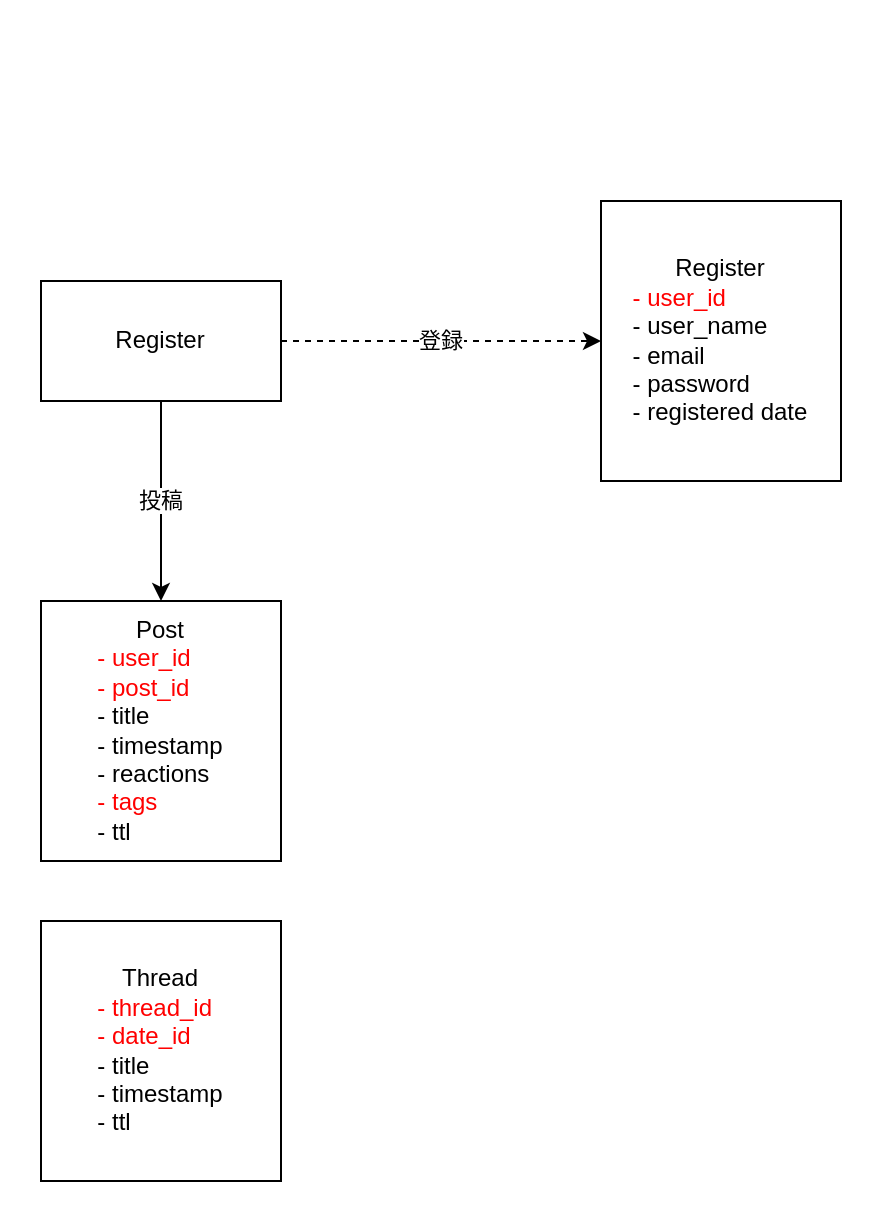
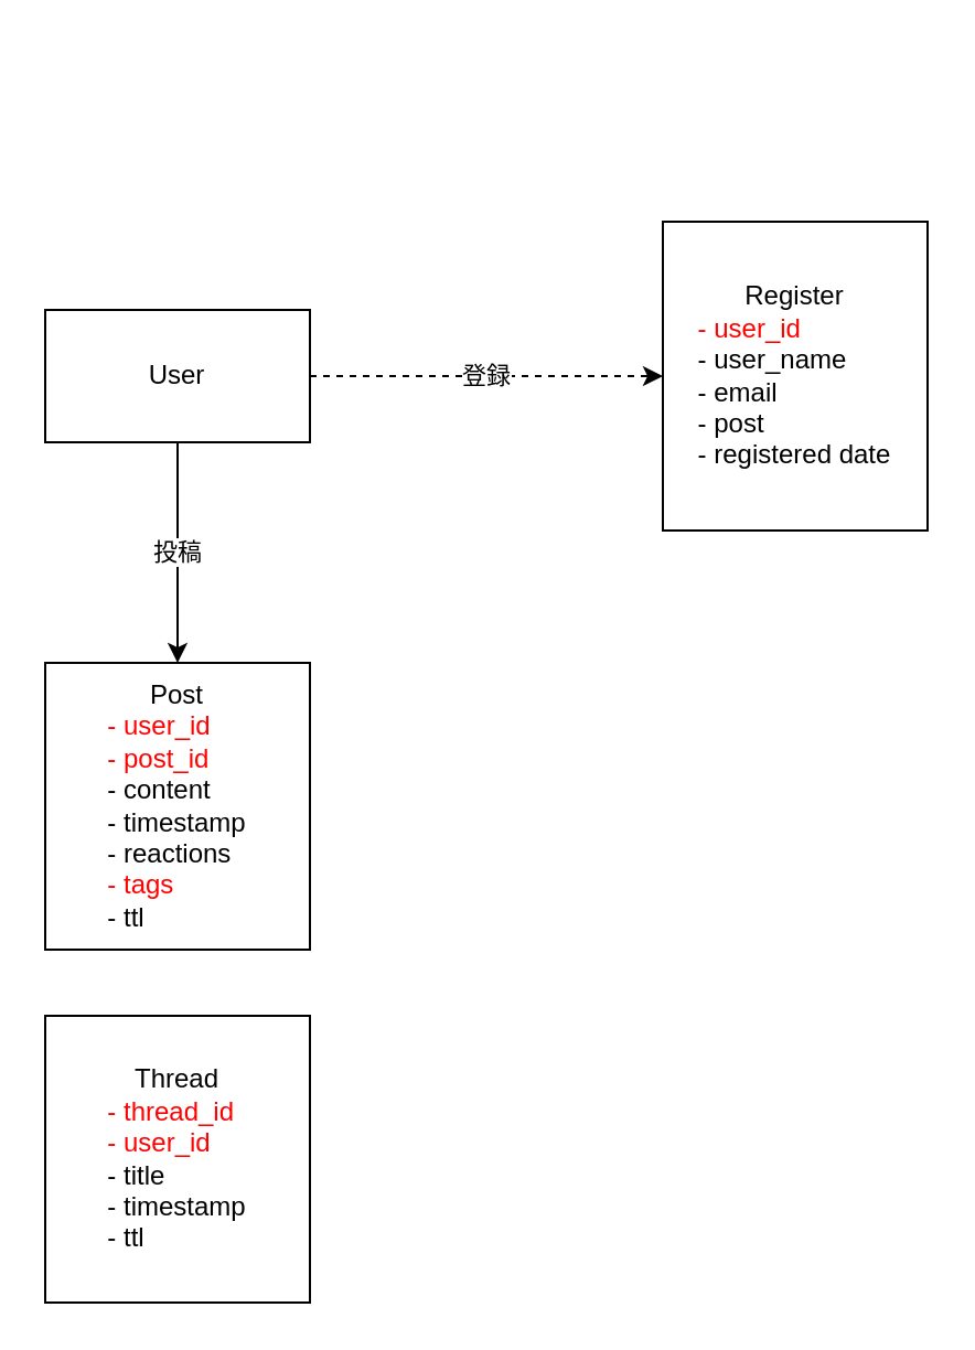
- <mxCell id="5" value="Register" style="rounded=0;whiteSpace=wrap;html=1;" vertex="1" parent="1"><mxGeometry x="20" y="140" width="120" height="60" as="geometry" /></mxCell>
+ <mxCell id="5" value="User" style="rounded=0;whiteSpace=wrap;html=1;" vertex="1" parent="1"><mxGeometry x="20" y="140" width="120" height="60" as="geometry" /></mxCell>
- <mxCell id="6" value="Register&lt;br&gt;&lt;div style=&quot;text-align: left;&quot;&gt;&lt;span style=&quot;background-color: initial;&quot;&gt;&lt;font color=&quot;#ff0000&quot;&gt;- user_id&lt;/font&gt;&lt;/span&gt;&lt;/div&gt;&lt;div style=&quot;&quot;&gt;&lt;div style=&quot;text-align: left;&quot;&gt;&lt;span style=&quot;background-color: initial;&quot;&gt;- user_name&lt;/span&gt;&lt;/div&gt;&lt;span style=&quot;background-color: initial;&quot;&gt;&lt;div style=&quot;text-align: left;&quot;&gt;&lt;span style=&quot;background-color: initial;&quot;&gt;- email&lt;/span&gt;&lt;/div&gt;&lt;div style=&quot;text-align: left;&quot;&gt;&lt;span style=&quot;background-color: initial;&quot;&gt;- password&lt;br&gt;- registered date&lt;/span&gt;&lt;/div&gt;&lt;/span&gt;&lt;/div&gt;" style="rounded=0;whiteSpace=wrap;html=1;" vertex="1" parent="1"><mxGeometry x="300" y="100" width="120" height="140" as="geometry" /></mxCell>
+ <mxCell id="6" value="Register&lt;br&gt;&lt;div style=&quot;text-align: left;&quot;&gt;&lt;span style=&quot;background-color: initial;&quot;&gt;&lt;font color=&quot;#ff0000&quot;&gt;- user_id&lt;/font&gt;&lt;/span&gt;&lt;/div&gt;&lt;div style=&quot;&quot;&gt;&lt;div style=&quot;text-align: left;&quot;&gt;&lt;span style=&quot;background-color: initial;&quot;&gt;- user_name&lt;/span&gt;&lt;/div&gt;&lt;span style=&quot;background-color: initial;&quot;&gt;&lt;div style=&quot;text-align: left;&quot;&gt;&lt;span style=&quot;background-color: initial;&quot;&gt;- email&lt;/span&gt;&lt;/div&gt;&lt;div style=&quot;text-align: left;&quot;&gt;&lt;span style=&quot;background-color: initial;&quot;&gt;- post&lt;br&gt;- registered date&lt;/span&gt;&lt;/div&gt;&lt;/span&gt;&lt;/div&gt;" style="rounded=0;whiteSpace=wrap;html=1;" vertex="1" parent="1"><mxGeometry x="300" y="100" width="120" height="140" as="geometry" /></mxCell>
- <mxCell id="7" value="Post&lt;br&gt;&lt;div style=&quot;text-align: left;&quot;&gt;&lt;span style=&quot;background-color: initial;&quot;&gt;&lt;font color=&quot;#ff0000&quot;&gt;- user_id&lt;/font&gt;&lt;/span&gt;&lt;/div&gt;&lt;div style=&quot;text-align: left;&quot;&gt;&lt;font color=&quot;#ff0000&quot;&gt;- post_id&lt;/font&gt;&lt;br&gt;- title&lt;/div&gt;&lt;div style=&quot;text-align: left;&quot;&gt;- timestamp&lt;br&gt;- reactions&lt;/div&gt;&lt;div style=&quot;text-align: left;&quot;&gt;&lt;font color=&quot;#ff0000&quot;&gt;- tags&lt;/font&gt;&lt;/div&gt;&lt;div style=&quot;text-align: left;&quot;&gt;- ttl&lt;/div&gt;" style="rounded=0;whiteSpace=wrap;html=1;" vertex="1" parent="1"><mxGeometry x="20" y="300" width="120" height="130" as="geometry" /></mxCell>
+ <mxCell id="7" value="Post&lt;br&gt;&lt;div style=&quot;text-align: left;&quot;&gt;&lt;span style=&quot;background-color: initial;&quot;&gt;&lt;font color=&quot;#ff0000&quot;&gt;- user_id&lt;/font&gt;&lt;/span&gt;&lt;/div&gt;&lt;div style=&quot;text-align: left;&quot;&gt;&lt;font color=&quot;#ff0000&quot;&gt;- post_id&lt;/font&gt;&lt;br&gt;- content&lt;/div&gt;&lt;div style=&quot;text-align: left;&quot;&gt;- timestamp&lt;br&gt;- reactions&lt;/div&gt;&lt;div style=&quot;text-align: left;&quot;&gt;&lt;font color=&quot;#ff0000&quot;&gt;- tags&lt;/font&gt;&lt;/div&gt;&lt;div style=&quot;text-align: left;&quot;&gt;- ttl&lt;/div&gt;" style="rounded=0;whiteSpace=wrap;html=1;" vertex="1" parent="1"><mxGeometry x="20" y="300" width="120" height="130" as="geometry" /></mxCell>
- <mxCell id="8" value="Thread&lt;br&gt;&lt;div style=&quot;text-align: left;&quot;&gt;&lt;span style=&quot;color: rgb(255, 0, 0); background-color: initial;&quot;&gt;- thread_id&lt;/span&gt;&lt;/div&gt;&lt;div style=&quot;text-align: left;&quot;&gt;&lt;span style=&quot;background-color: initial;&quot;&gt;&lt;font color=&quot;#ff0000&quot;&gt;- date_id&lt;/font&gt;&lt;/span&gt;&lt;/div&gt;&lt;div style=&quot;text-align: left;&quot;&gt;&lt;span style=&quot;background-color: initial;&quot;&gt;- title&lt;/span&gt;&lt;br&gt;&lt;/div&gt;&lt;div style=&quot;text-align: left;&quot;&gt;- timestamp&lt;br&gt;&lt;/div&gt;&lt;div style=&quot;text-align: left;&quot;&gt;- ttl&lt;/div&gt;" style="rounded=0;whiteSpace=wrap;html=1;" vertex="1" parent="1"><mxGeometry x="20" y="460" width="120" height="130" as="geometry" /></mxCell>
+ <mxCell id="8" value="Thread&lt;br&gt;&lt;div style=&quot;text-align: left;&quot;&gt;&lt;span style=&quot;color: rgb(255, 0, 0); background-color: initial;&quot;&gt;- thread_id&lt;/span&gt;&lt;/div&gt;&lt;div style=&quot;text-align: left;&quot;&gt;&lt;span style=&quot;background-color: initial;&quot;&gt;&lt;font color=&quot;#ff0000&quot;&gt;- user_id&lt;/font&gt;&lt;/span&gt;&lt;/div&gt;&lt;div style=&quot;text-align: left;&quot;&gt;&lt;span style=&quot;background-color: initial;&quot;&gt;- title&lt;/span&gt;&lt;br&gt;&lt;/div&gt;&lt;div style=&quot;text-align: left;&quot;&gt;- timestamp&lt;br&gt;&lt;/div&gt;&lt;div style=&quot;text-align: left;&quot;&gt;- ttl&lt;/div&gt;" style="rounded=0;whiteSpace=wrap;html=1;" vertex="1" parent="1"><mxGeometry x="20" y="460" width="120" height="130" as="geometry" /></mxCell>
